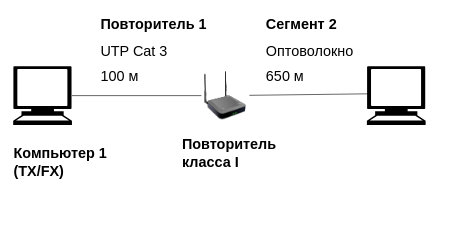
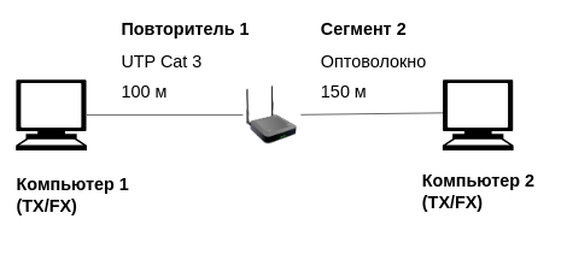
- <mxCell id="7" value="&lt;h1 style=&quot;margin-top: 0px;&quot;&gt;&lt;font style=&quot;font-size: 24px;&quot;&gt;Сегмент 2&lt;br&gt;&lt;/font&gt;&lt;/h1&gt;&lt;p&gt;&lt;font style=&quot;font-size: 24px;&quot;&gt;Оптоволокно&lt;/font&gt;&lt;/p&gt;&lt;p&gt;&lt;font style=&quot;font-size: 24px;&quot;&gt;650 м&lt;br&gt;&lt;/font&gt;&lt;/p&gt;" style="text;html=1;whiteSpace=wrap;overflow=hidden;rounded=0;" vertex="1" parent="1"><mxGeometry x="441" y="20" width="180" height="120" as="geometry" /></mxCell>
+ <mxCell id="7" value="&lt;h1 style=&quot;margin-top: 0px;&quot;&gt;&lt;font style=&quot;font-size: 24px;&quot;&gt;Сегмент 2&lt;br&gt;&lt;/font&gt;&lt;/h1&gt;&lt;p&gt;&lt;font style=&quot;font-size: 24px;&quot;&gt;Оптоволокно&lt;/font&gt;&lt;/p&gt;&lt;p&gt;&lt;font style=&quot;font-size: 24px;&quot;&gt;150 м&lt;br&gt;&lt;/font&gt;&lt;/p&gt;" style="text;html=1;whiteSpace=wrap;overflow=hidden;rounded=0;" vertex="1" parent="1"><mxGeometry x="441" y="20" width="180" height="120" as="geometry" /></mxCell>
- <mxCell id="11" value="&lt;h1 style=&quot;margin-top: 0px;&quot;&gt;Повторитель класса I&lt;br&gt;&lt;/h1&gt;" style="text;html=1;whiteSpace=wrap;overflow=hidden;rounded=0;" vertex="1" parent="1"><mxGeometry x="301" y="220" width="180" height="120" as="geometry" /></mxCell>
+ <mxCell id="10" value="&lt;h1 style=&quot;margin-top: 0px;&quot;&gt;Компьютер 2&lt;br&gt;(TX/FX)&lt;/h1&gt;" style="text;html=1;whiteSpace=wrap;overflow=hidden;rounded=0;" vertex="1" parent="1"><mxGeometry x="581" y="230" width="180" height="120" as="geometry" /></mxCell>
